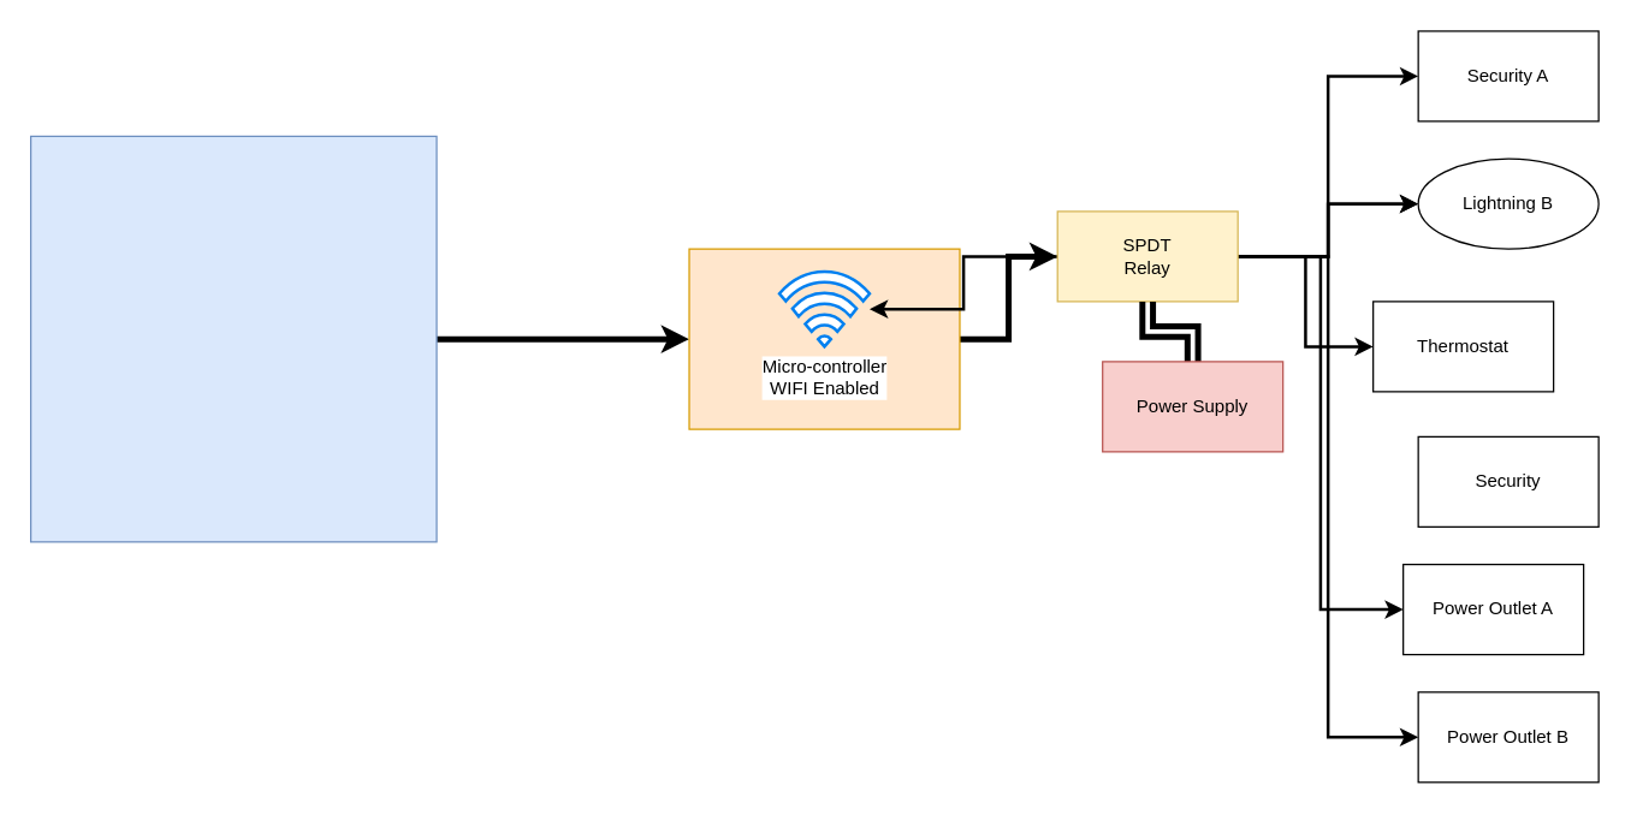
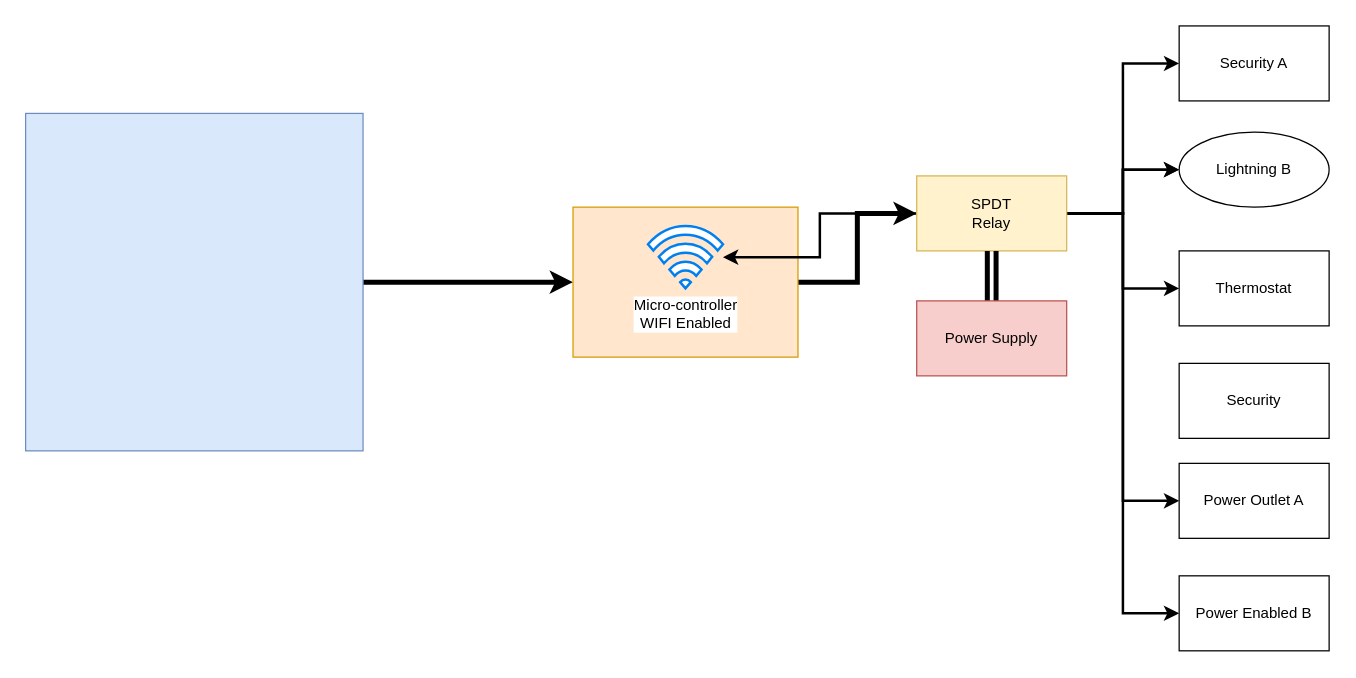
- <mxCell id="14" value="SPDT&lt;br&gt;Relay" style="rounded=0;whiteSpace=wrap;html=1;fillColor=#fff2cc;strokeColor=#d6b656;" vertex="1" parent="1"><mxGeometry x="703" y="140" width="120" height="60" as="geometry" /></mxCell>
+ <mxCell id="14" value="SPDT&lt;br&gt;Relay" style="rounded=0;whiteSpace=wrap;html=1;fillColor=#fff2cc;strokeColor=#d6b656;" vertex="1" parent="1"><mxGeometry x="733" y="140" width="120" height="60" as="geometry" /></mxCell>
- <mxCell id="17" value="Thermostat" style="rounded=0;whiteSpace=wrap;html=1;" vertex="1" parent="1"><mxGeometry x="913" y="200" width="120" height="60" as="geometry" /></mxCell>
+ <mxCell id="17" value="Thermostat" style="rounded=0;whiteSpace=wrap;html=1;" vertex="1" parent="1"><mxGeometry x="943" y="200" width="120" height="60" as="geometry" /></mxCell>
- <mxCell id="20" value="Power Outlet A" style="rounded=0;whiteSpace=wrap;html=1;" vertex="1" parent="1"><mxGeometry x="933" y="375" width="120" height="60" as="geometry" /></mxCell>
+ <mxCell id="20" value="Power Outlet A" style="rounded=0;whiteSpace=wrap;html=1;" vertex="1" parent="1"><mxGeometry x="943" y="370" width="120" height="60" as="geometry" /></mxCell>
- <mxCell id="21" value="Power Outlet B" style="rounded=0;whiteSpace=wrap;html=1;" vertex="1" parent="1"><mxGeometry x="943" y="460" width="120" height="60" as="geometry" /></mxCell>
+ <mxCell id="21" value="Power Enabled B" style="rounded=0;whiteSpace=wrap;html=1;" vertex="1" parent="1"><mxGeometry x="943" y="460" width="120" height="60" as="geometry" /></mxCell>
